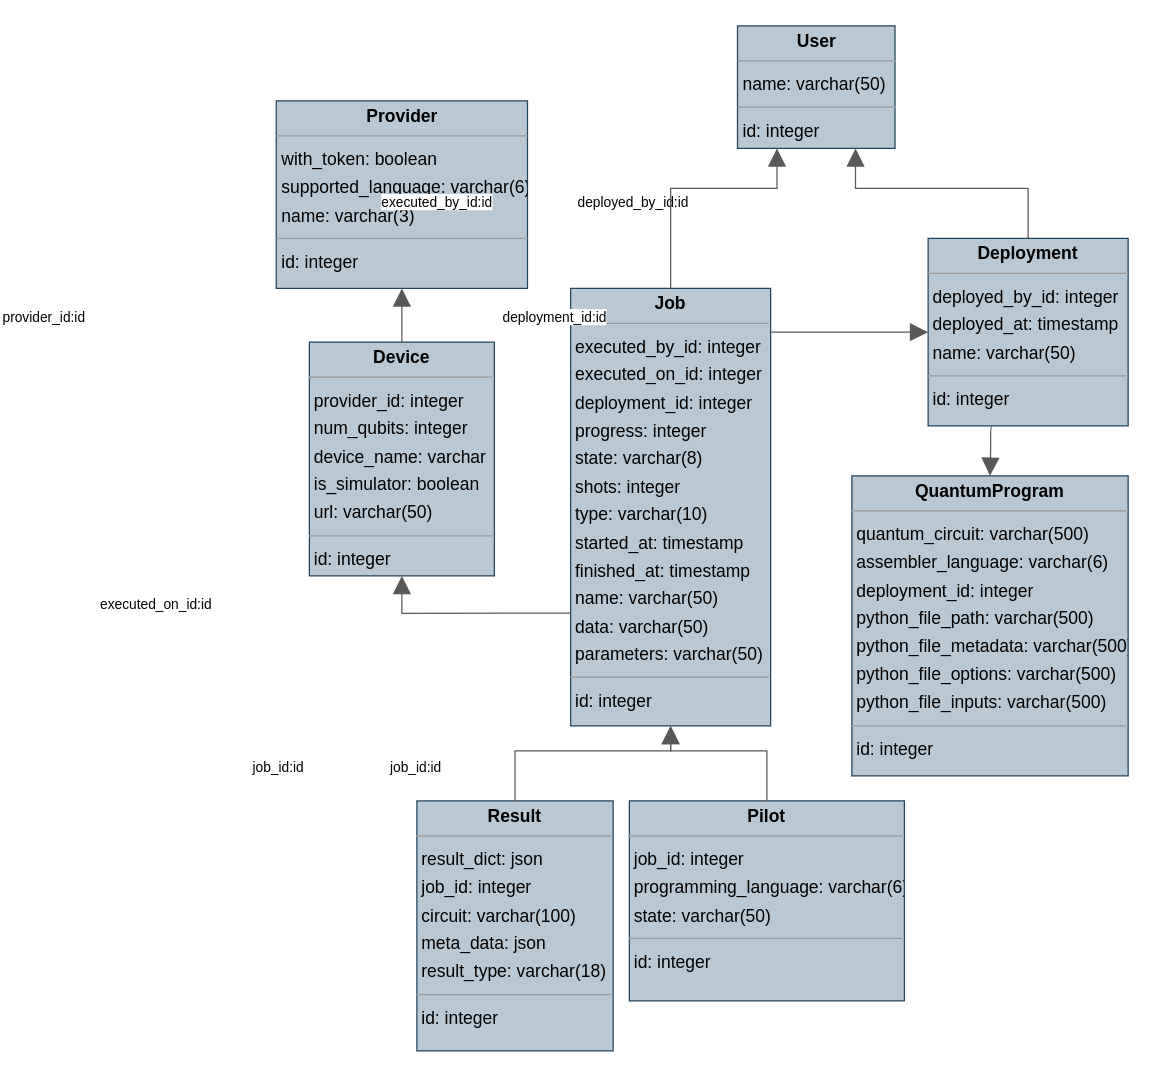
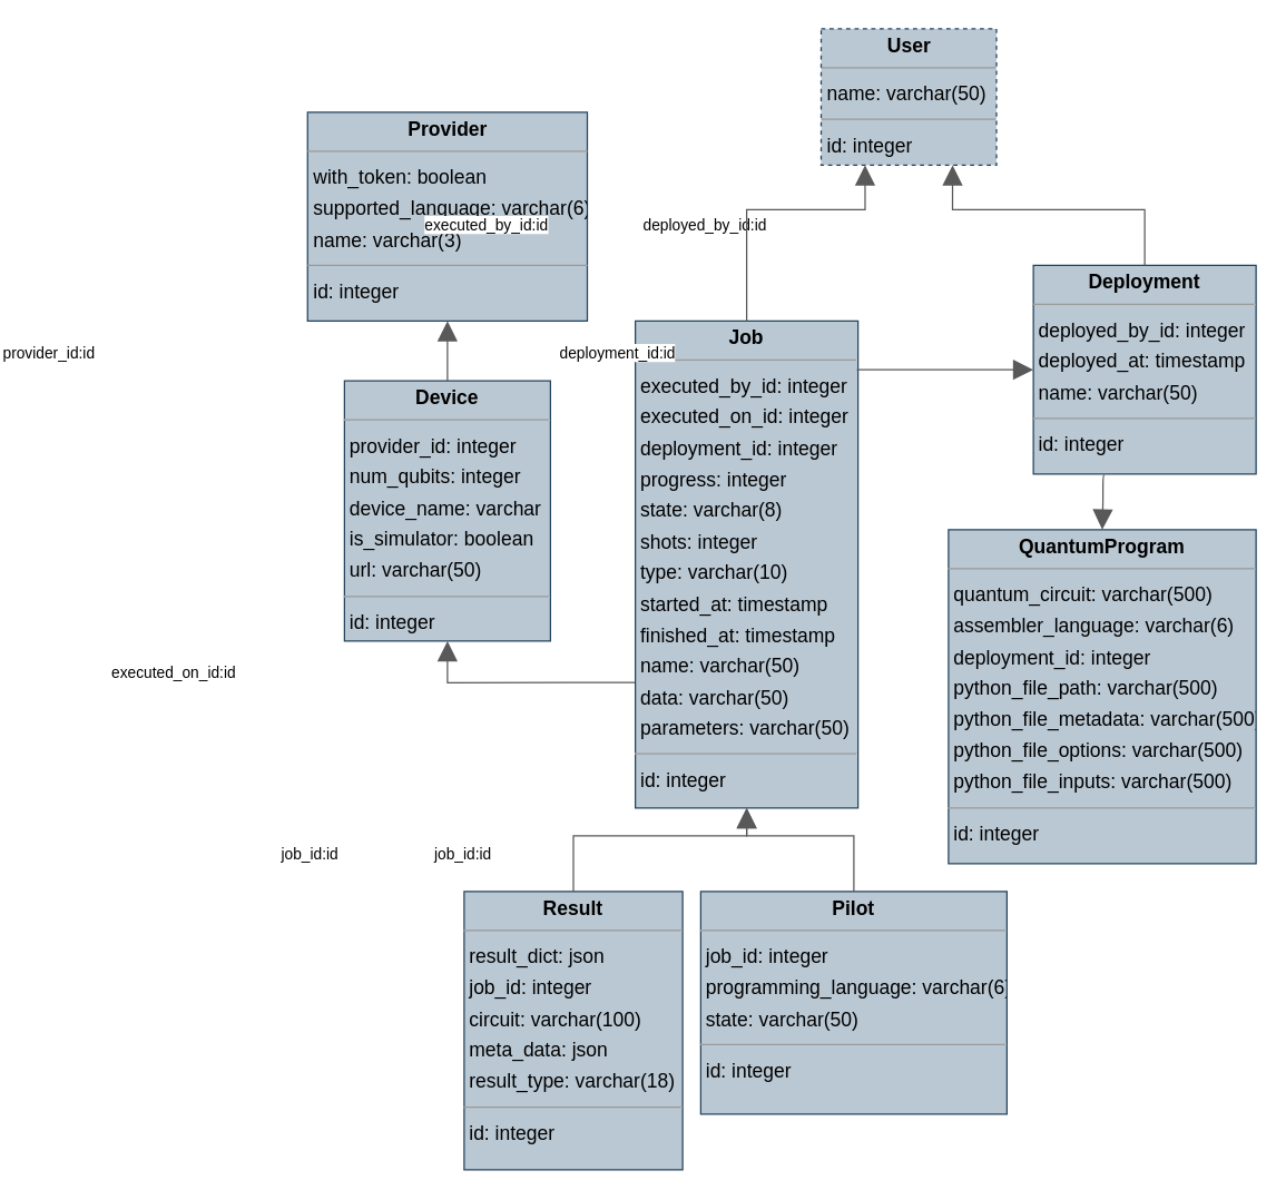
- <mxCell id="10" value="&lt;p style=&quot;margin:0px;margin-top:4px;text-align:center;&quot;&gt;&lt;b&gt;User&lt;/b&gt;&lt;/p&gt;&lt;hr size=&quot;1&quot;/&gt;&lt;p style=&quot;margin:0 0 0 4px;line-height:1.6;&quot;&gt; name: varchar(50)&lt;/p&gt;&lt;hr size=&quot;1&quot;/&gt;&lt;p style=&quot;margin:0 0 0 4px;line-height:1.6;&quot;&gt; id: integer&lt;/p&gt;" style="verticalAlign=top;align=left;overflow=fill;fontSize=14;fontFamily=Helvetica;html=1;rounded=0;shadow=0;comic=0;labelBackgroundColor=none;strokeWidth=1;fillColor=#bac8d3;strokeColor=#23445d;" parent="1" vertex="1"><mxGeometry x="389.5" y="20" width="126" height="98" as="geometry" /></mxCell>
+ <mxCell id="10" value="&lt;p style=&quot;margin:0px;margin-top:4px;text-align:center;&quot;&gt;&lt;b&gt;User&lt;/b&gt;&lt;/p&gt;&lt;hr size=&quot;1&quot;/&gt;&lt;p style=&quot;margin:0 0 0 4px;line-height:1.6;&quot;&gt; name: varchar(50)&lt;/p&gt;&lt;hr size=&quot;1&quot;/&gt;&lt;p style=&quot;margin:0 0 0 4px;line-height:1.6;&quot;&gt; id: integer&lt;/p&gt;" style="verticalAlign=top;align=left;overflow=fill;fontSize=14;fontFamily=Helvetica;html=1;rounded=0;shadow=0;comic=0;labelBackgroundColor=none;strokeWidth=1;fillColor=#bac8d3;strokeColor=#23445d;dashed=1;" parent="1" vertex="1"><mxGeometry x="389.5" y="20" width="126" height="98" as="geometry" /></mxCell>
